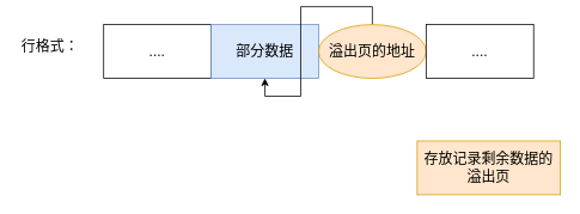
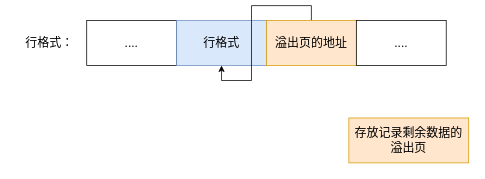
- <mxCell id="8" value="行格式：" style="text;html=1;align=center;verticalAlign=middle;resizable=0;points=[];autosize=1;strokeColor=none;fillColor=none;fontSize=16;" vertex="1" parent="1"><mxGeometry x="10" y="30" width="90" height="30" as="geometry" /></mxCell>
+ <mxCell id="8" value="行格式：" style="text;html=1;align=center;verticalAlign=middle;resizable=0;points=[];autosize=1;strokeColor=none;fillColor=none;fontSize=16;" vertex="1" parent="1"><mxGeometry x="20" y="35" width="90" height="30" as="geometry" /></mxCell>
- <mxCell id="3" value="部分数据" style="rounded=0;whiteSpace=wrap;html=1;fillColor=#dae8fc;strokeColor=#6c8ebf;fontSize=16;" vertex="1" parent="1"><mxGeometry x="235" y="20" width="120" height="60" as="geometry" /></mxCell>
+ <mxCell id="3" value="行格式" style="rounded=0;whiteSpace=wrap;html=1;fillColor=#dae8fc;strokeColor=#6c8ebf;fontSize=16;" vertex="1" parent="1"><mxGeometry x="235" y="20" width="120" height="60" as="geometry" /></mxCell>
- <mxCell id="5" value="溢出页的地址" style="ellipse;whiteSpace=wrap;html=1;fillColor=#ffe6cc;strokeColor=#d79b00;fontSize=16;" vertex="1" parent="1"><mxGeometry x="355" y="20" width="120" height="60" as="geometry" /></mxCell>
+ <mxCell id="5" value="溢出页的地址" style="rounded=0;whiteSpace=wrap;html=1;fillColor=#ffe6cc;strokeColor=#d79b00;fontSize=16;" vertex="1" parent="1"><mxGeometry x="355" y="20" width="120" height="60" as="geometry" /></mxCell>
